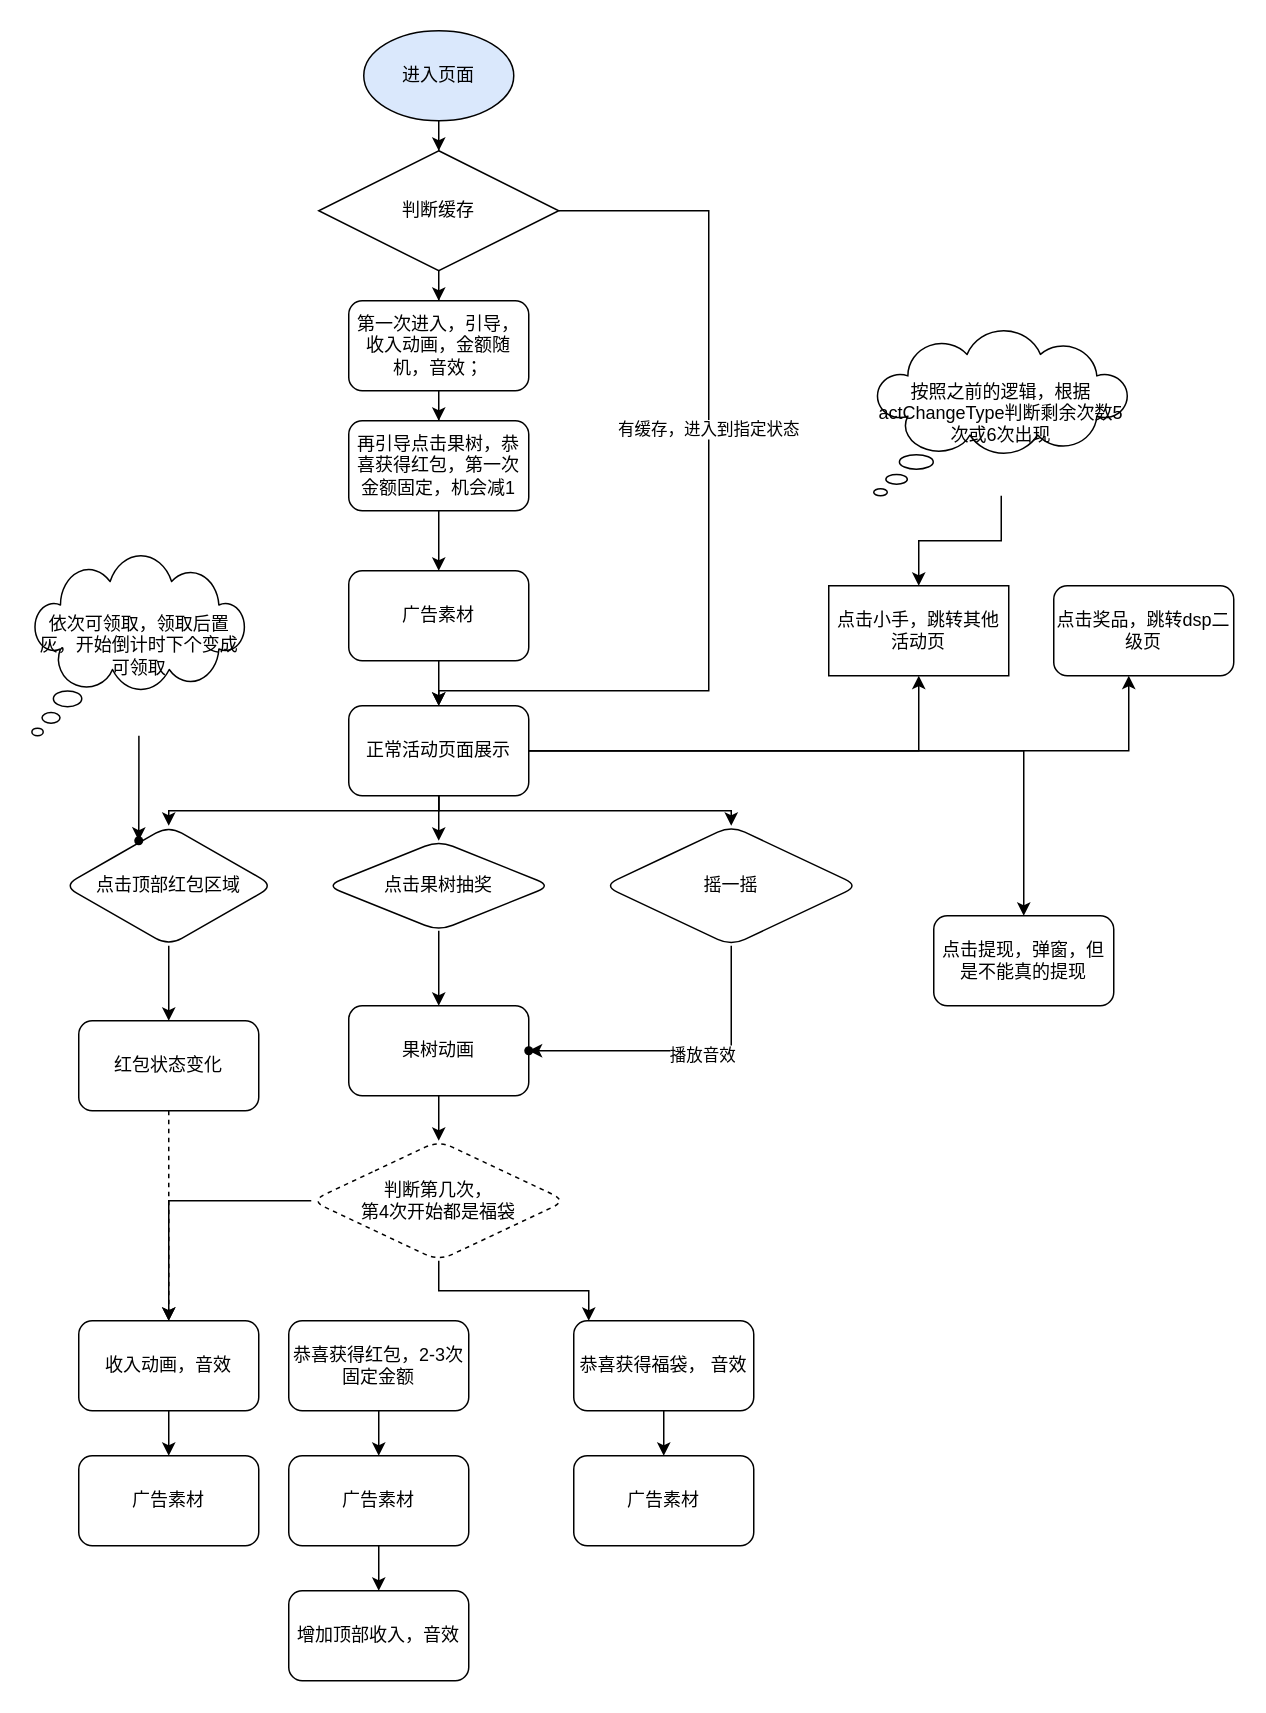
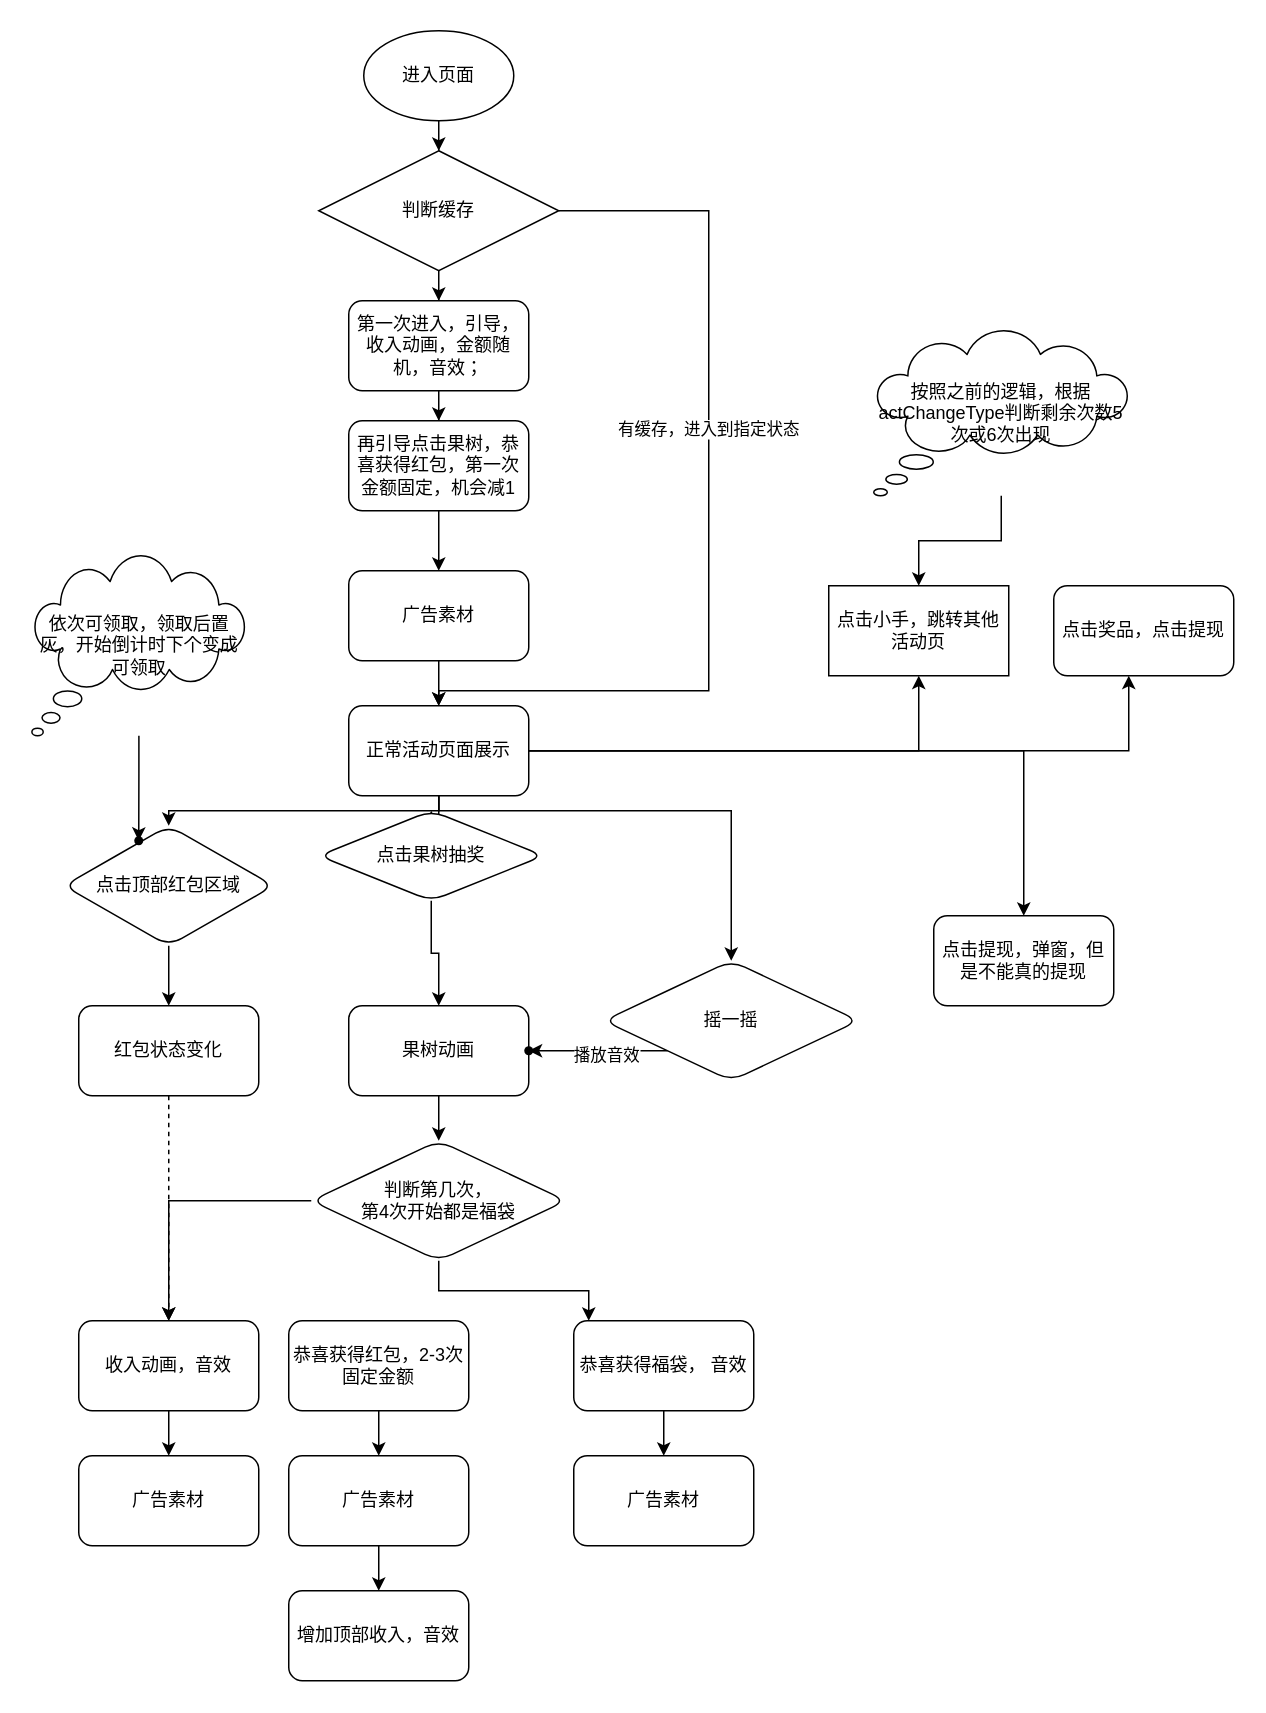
- <mxCell id="3" value="进入页面" style="ellipse;whiteSpace=wrap;html=1;fillColor=#dae8fc;" parent="1" vertex="1"><mxGeometry x="242" y="20" width="100" height="60" as="geometry" /></mxCell>
+ <mxCell id="3" value="进入页面" style="ellipse;whiteSpace=wrap;html=1;" parent="1" vertex="1"><mxGeometry x="242" y="20" width="100" height="60" as="geometry" /></mxCell>
- <mxCell id="44" value="点击奖品，跳转dsp二级页" style="whiteSpace=wrap;html=1;rounded=1;" parent="1" vertex="1"><mxGeometry x="702" y="390" width="120" height="60" as="geometry" /></mxCell>
+ <mxCell id="44" value="点击奖品，点击提现" style="whiteSpace=wrap;html=1;rounded=1;" parent="1" vertex="1"><mxGeometry x="702" y="390" width="120" height="60" as="geometry" /></mxCell>
- <mxCell id="18" value="点击果树抽奖" style="rhombus;whiteSpace=wrap;html=1;rounded=1;" parent="1" vertex="1"><mxGeometry x="217" y="560" width="150" height="60" as="geometry" /></mxCell>
+ <mxCell id="18" value="点击果树抽奖" style="rhombus;whiteSpace=wrap;html=1;rounded=1;" parent="1" vertex="1"><mxGeometry x="212" y="540" width="150" height="60" as="geometry" /></mxCell>
- <mxCell id="23" value="摇一摇" style="rhombus;whiteSpace=wrap;html=1;rounded=1;" parent="1" vertex="1"><mxGeometry x="402" y="550" width="170" height="80" as="geometry" /></mxCell>
+ <mxCell id="23" value="摇一摇" style="rhombus;whiteSpace=wrap;html=1;rounded=1;" parent="1" vertex="1"><mxGeometry x="402" y="640" width="170" height="80" as="geometry" /></mxCell>
- <mxCell id="29" value="红包状态变化" style="rounded=1;whiteSpace=wrap;html=1;" parent="1" vertex="1"><mxGeometry x="52" y="680" width="120" height="60" as="geometry" /></mxCell>
+ <mxCell id="29" value="红包状态变化" style="rounded=1;whiteSpace=wrap;html=1;" parent="1" vertex="1"><mxGeometry x="52" y="670" width="120" height="60" as="geometry" /></mxCell>
- <mxCell id="32" value="判断第几次，&lt;br&gt;第4次开始都是福袋" style="rhombus;whiteSpace=wrap;html=1;rounded=1;dashed=1;" parent="1" vertex="1"><mxGeometry x="207" y="760" width="170" height="80" as="geometry" /></mxCell>
+ <mxCell id="32" value="判断第几次，&lt;br&gt;第4次开始都是福袋" style="rhombus;whiteSpace=wrap;html=1;rounded=1;" parent="1" vertex="1"><mxGeometry x="207" y="760" width="170" height="80" as="geometry" /></mxCell>
